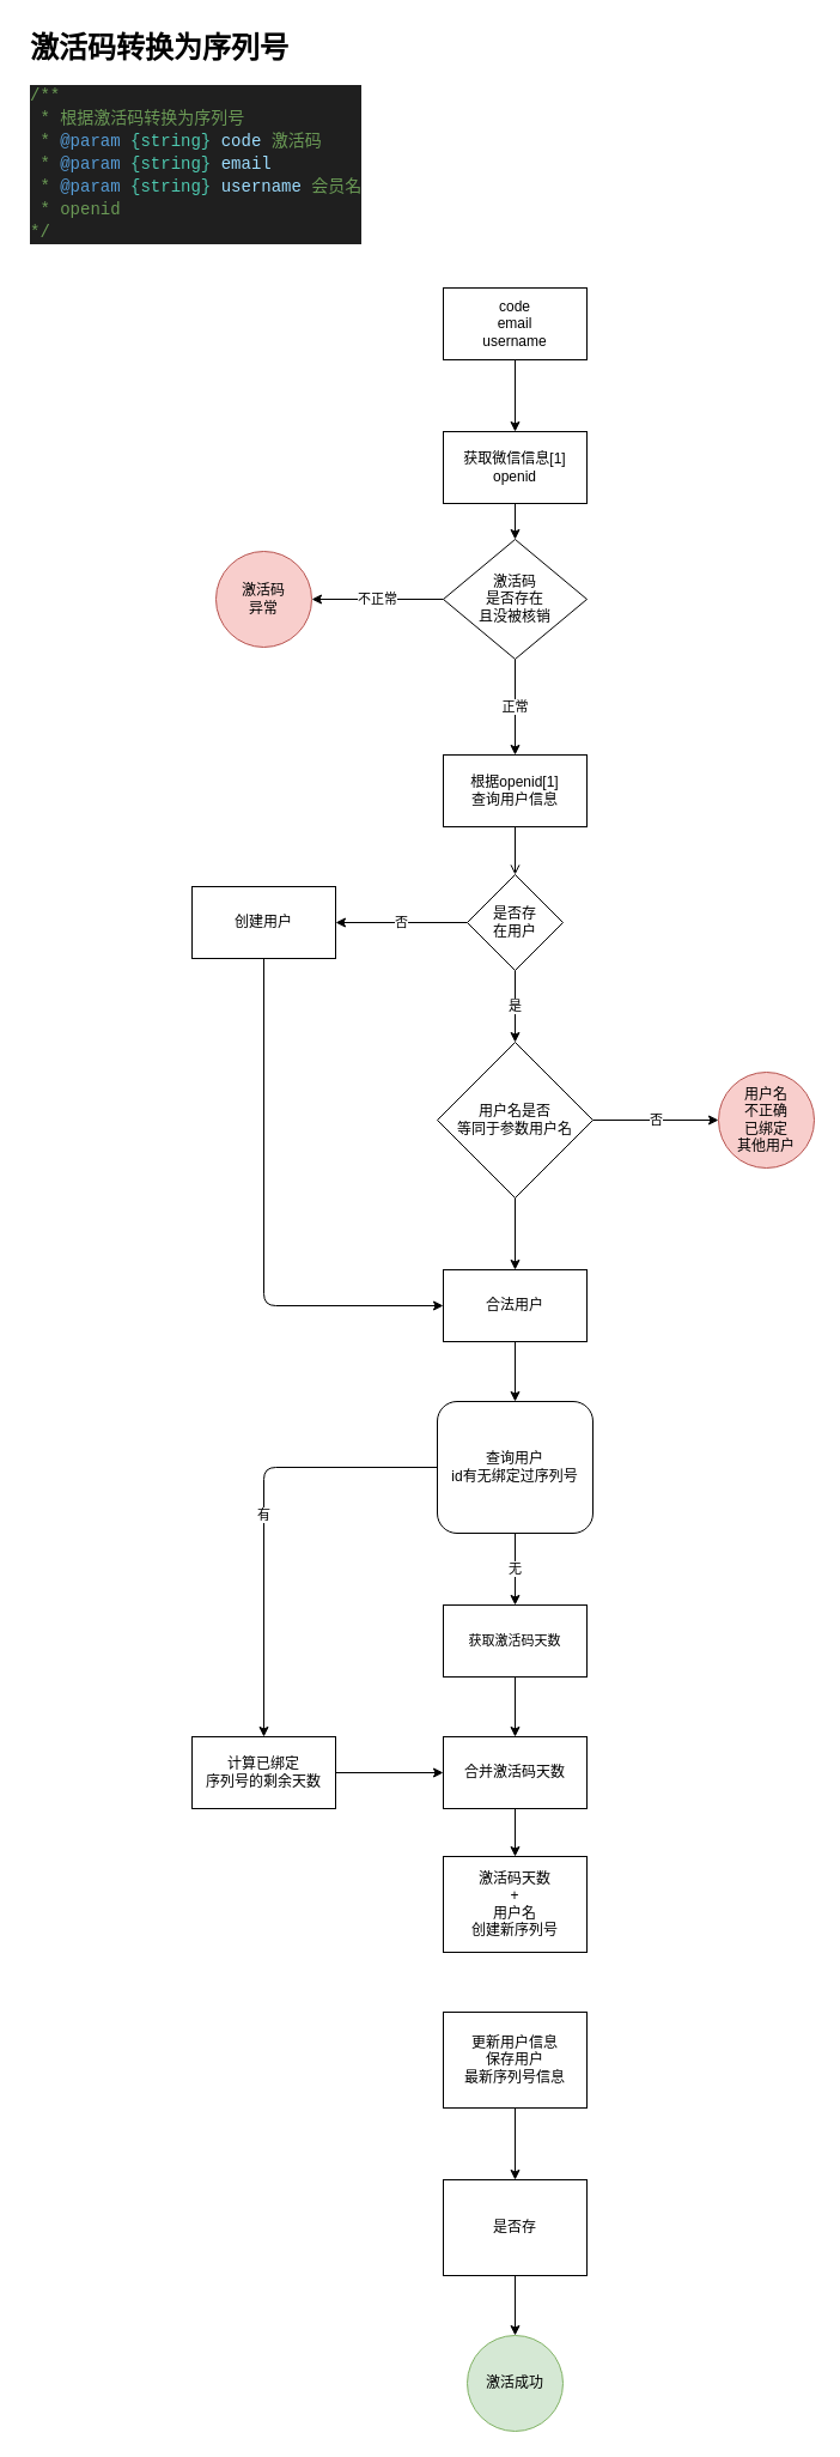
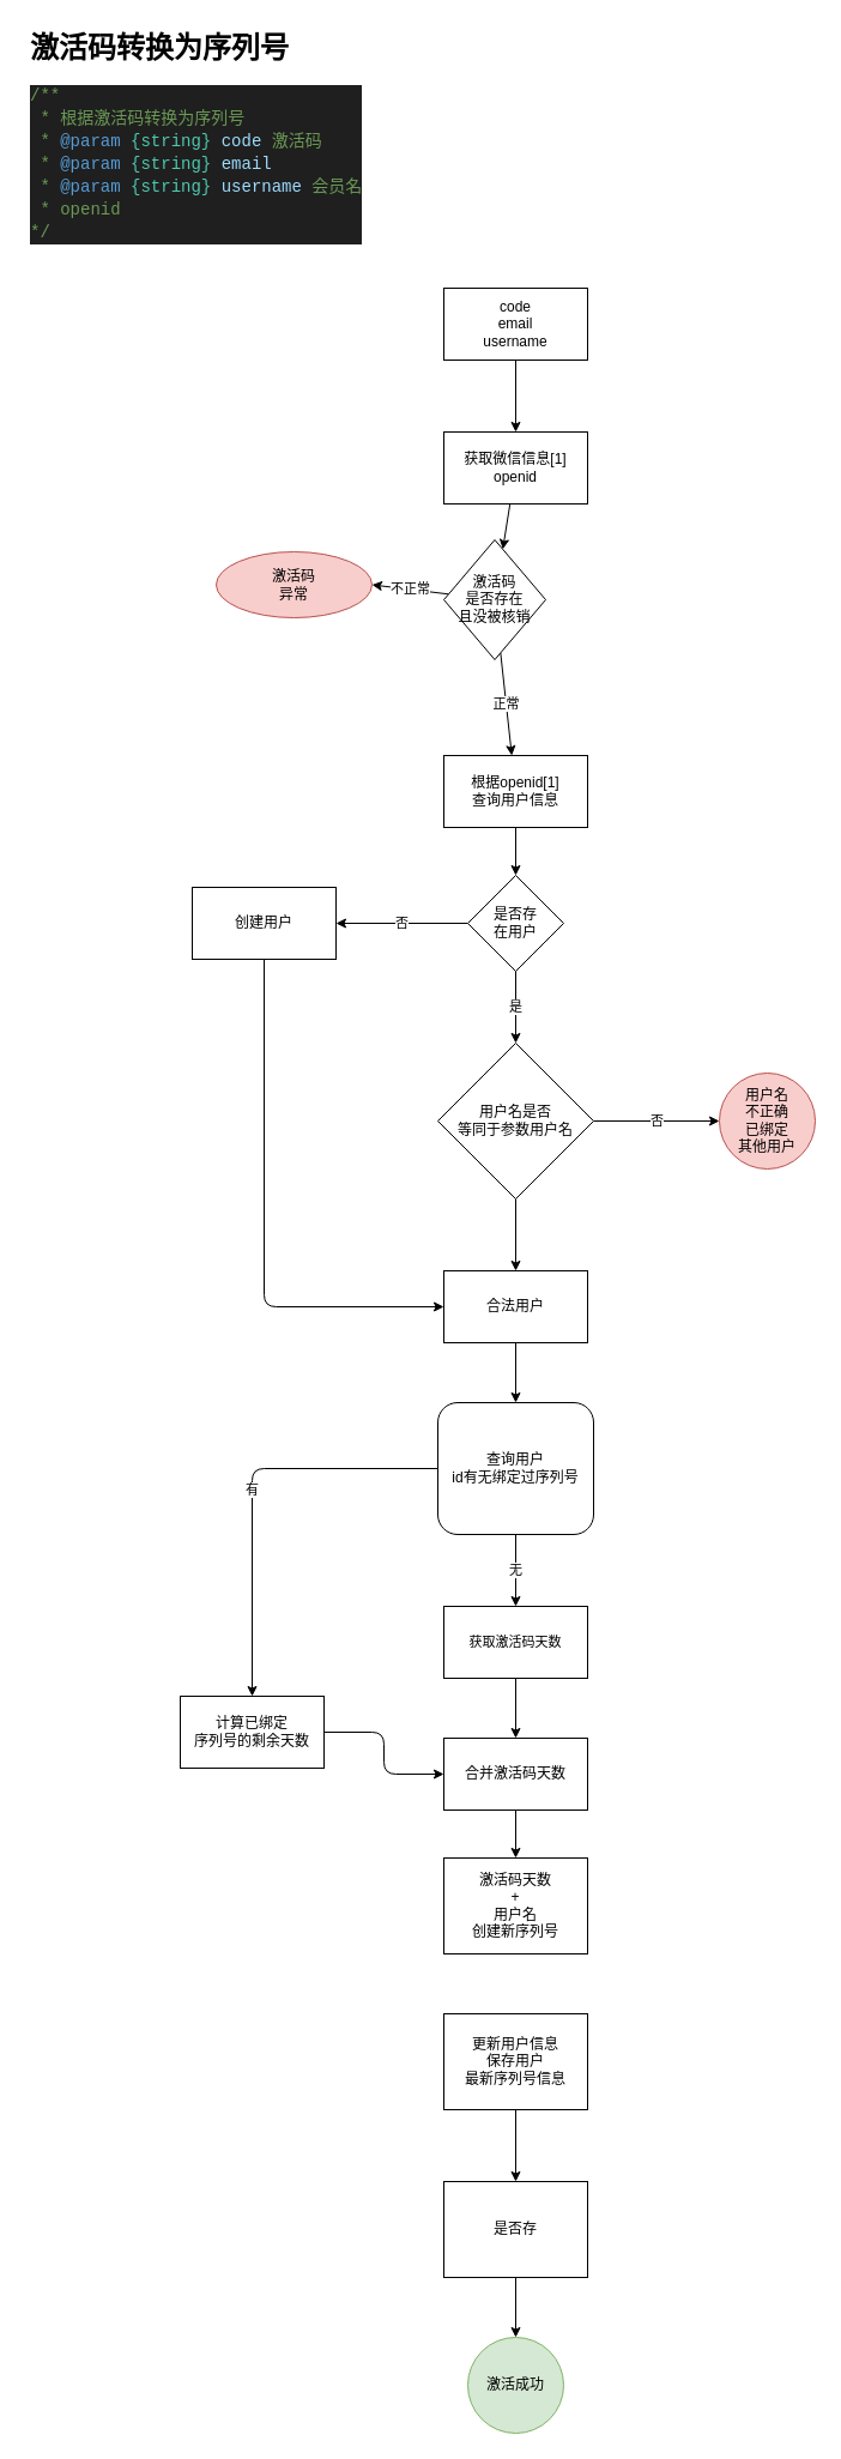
- <mxCell id="12" value="激活码&lt;br&gt;异常" style="ellipse;whiteSpace=wrap;html=1;aspect=fixed;fillColor=#f8cecc;strokeColor=#b85450;" vertex="1" parent="1"><mxGeometry x="180" y="460" width="80" height="80" as="geometry" /></mxCell>
+ <mxCell id="12" value="激活码&lt;br&gt;异常" style="ellipse;whiteSpace=wrap;html=1;aspect=fixed;fillColor=#f8cecc;strokeColor=#b85450;" vertex="1" parent="1"><mxGeometry x="180" y="460" width="130" height="55" as="geometry" /></mxCell>
- <mxCell id="9" value="激活码&lt;br&gt;是否存在&lt;br&gt;且没被核销" style="rhombus;whiteSpace=wrap;html=1;rounded=0;" vertex="1" parent="1"><mxGeometry x="370" y="450" width="120" height="100" as="geometry" /></mxCell>
+ <mxCell id="9" value="激活码&lt;br&gt;是否存在&lt;br&gt;且没被核销" style="rhombus;whiteSpace=wrap;html=1;rounded=0;" vertex="1" parent="1"><mxGeometry x="370" y="450" width="85" height="100" as="geometry" /></mxCell>
- <mxCell id="10" value="" style="edgeStyle=none;html=1;endArrow=open;" edge="1" parent="1" source="11" target="19"><mxGeometry relative="1" as="geometry" /></mxCell>
+ <mxCell id="10" value="" style="edgeStyle=none;html=1;" edge="1" parent="1" source="11" target="19"><mxGeometry relative="1" as="geometry" /></mxCell>
- <mxCell id="28" value="计算已绑定&lt;br&gt;序列号的剩余天数" style="whiteSpace=wrap;html=1;rounded=0;" vertex="1" parent="1"><mxGeometry x="160" y="1450" width="120" height="60" as="geometry" /></mxCell>
+ <mxCell id="28" value="计算已绑定&lt;br&gt;序列号的剩余天数" style="whiteSpace=wrap;html=1;rounded=0;" vertex="1" parent="1"><mxGeometry x="150" y="1415" width="120" height="60" as="geometry" /></mxCell>
